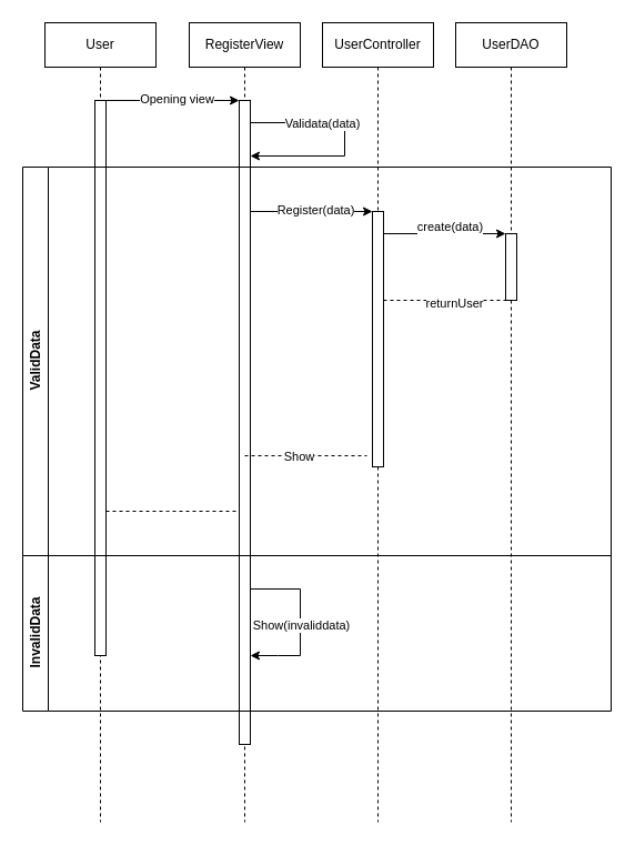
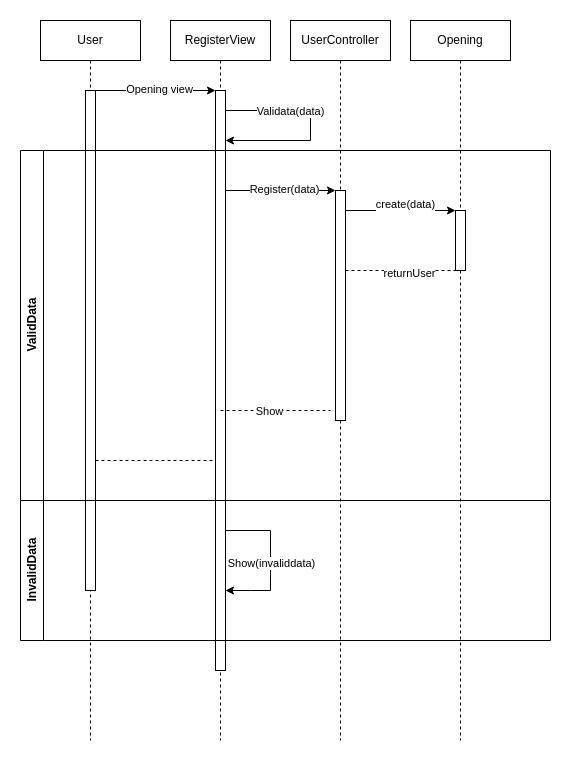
- <mxCell id="12" value="UserDAO" style="shape=umlLifeline;perimeter=lifelinePerimeter;whiteSpace=wrap;html=1;container=0;dropTarget=0;collapsible=0;recursiveResize=0;outlineConnect=0;portConstraint=eastwest;newEdgeStyle={&quot;edgeStyle&quot;:&quot;elbowEdgeStyle&quot;,&quot;elbow&quot;:&quot;vertical&quot;,&quot;curved&quot;:0,&quot;rounded&quot;:0};" vertex="1" parent="1"><mxGeometry x="410" y="20" width="100" height="720" as="geometry" /></mxCell>
+ <mxCell id="12" value="Opening" style="shape=umlLifeline;perimeter=lifelinePerimeter;whiteSpace=wrap;html=1;container=0;dropTarget=0;collapsible=0;recursiveResize=0;outlineConnect=0;portConstraint=eastwest;newEdgeStyle={&quot;edgeStyle&quot;:&quot;elbowEdgeStyle&quot;,&quot;elbow&quot;:&quot;vertical&quot;,&quot;curved&quot;:0,&quot;rounded&quot;:0};" vertex="1" parent="1"><mxGeometry x="410" y="20" width="100" height="720" as="geometry" /></mxCell>
